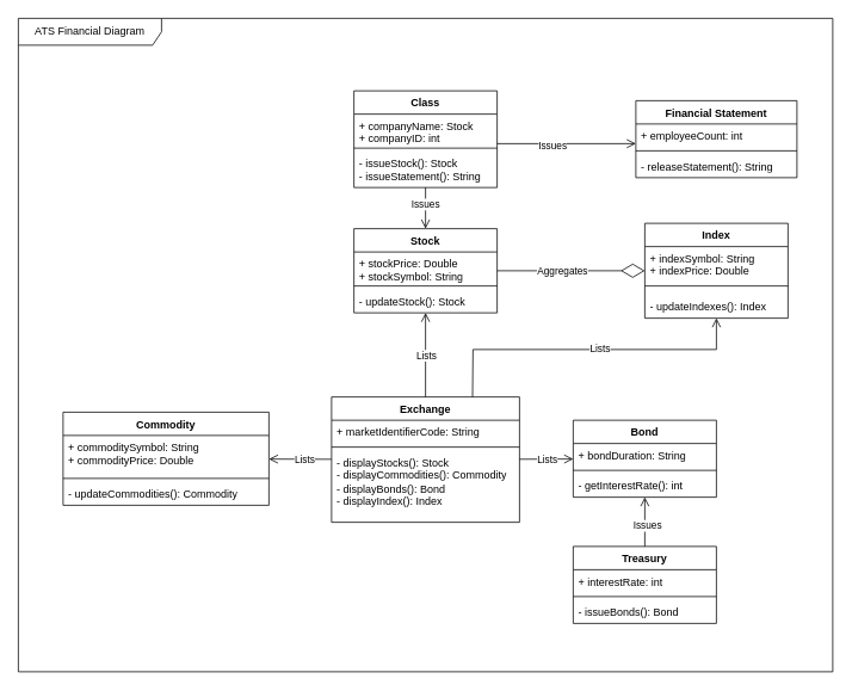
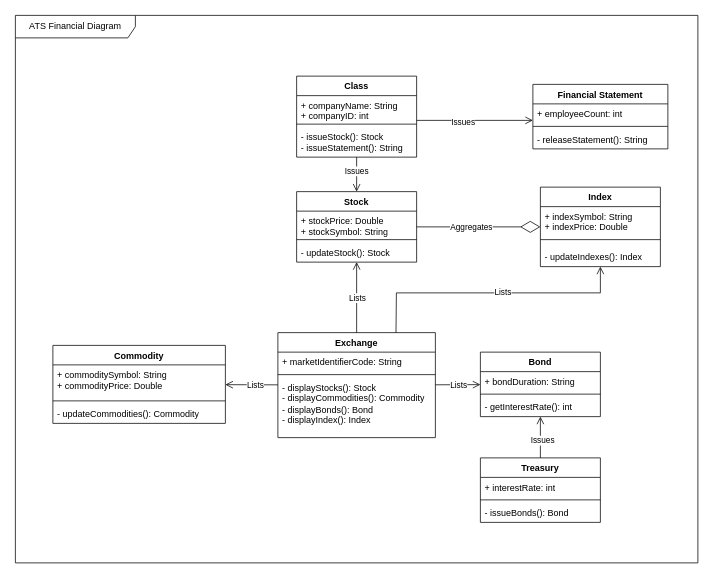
- <mxCell id="42" value="+ companyName: Stock&lt;br&gt;+ companyID: int" style="text;strokeColor=none;fillColor=none;align=left;verticalAlign=top;spacingLeft=4;spacingRight=4;overflow=hidden;rotatable=0;points=[[0,0.5],[1,0.5]];portConstraint=eastwest;whiteSpace=wrap;html=1;" vertex="1" parent="41"><mxGeometry y="26" width="160" height="34" as="geometry" /></mxCell>
+ <mxCell id="42" value="+ companyName: String&lt;br&gt;+ companyID: int" style="text;strokeColor=none;fillColor=none;align=left;verticalAlign=top;spacingLeft=4;spacingRight=4;overflow=hidden;rotatable=0;points=[[0,0.5],[1,0.5]];portConstraint=eastwest;whiteSpace=wrap;html=1;" vertex="1" parent="41"><mxGeometry y="26" width="160" height="34" as="geometry" /></mxCell>
